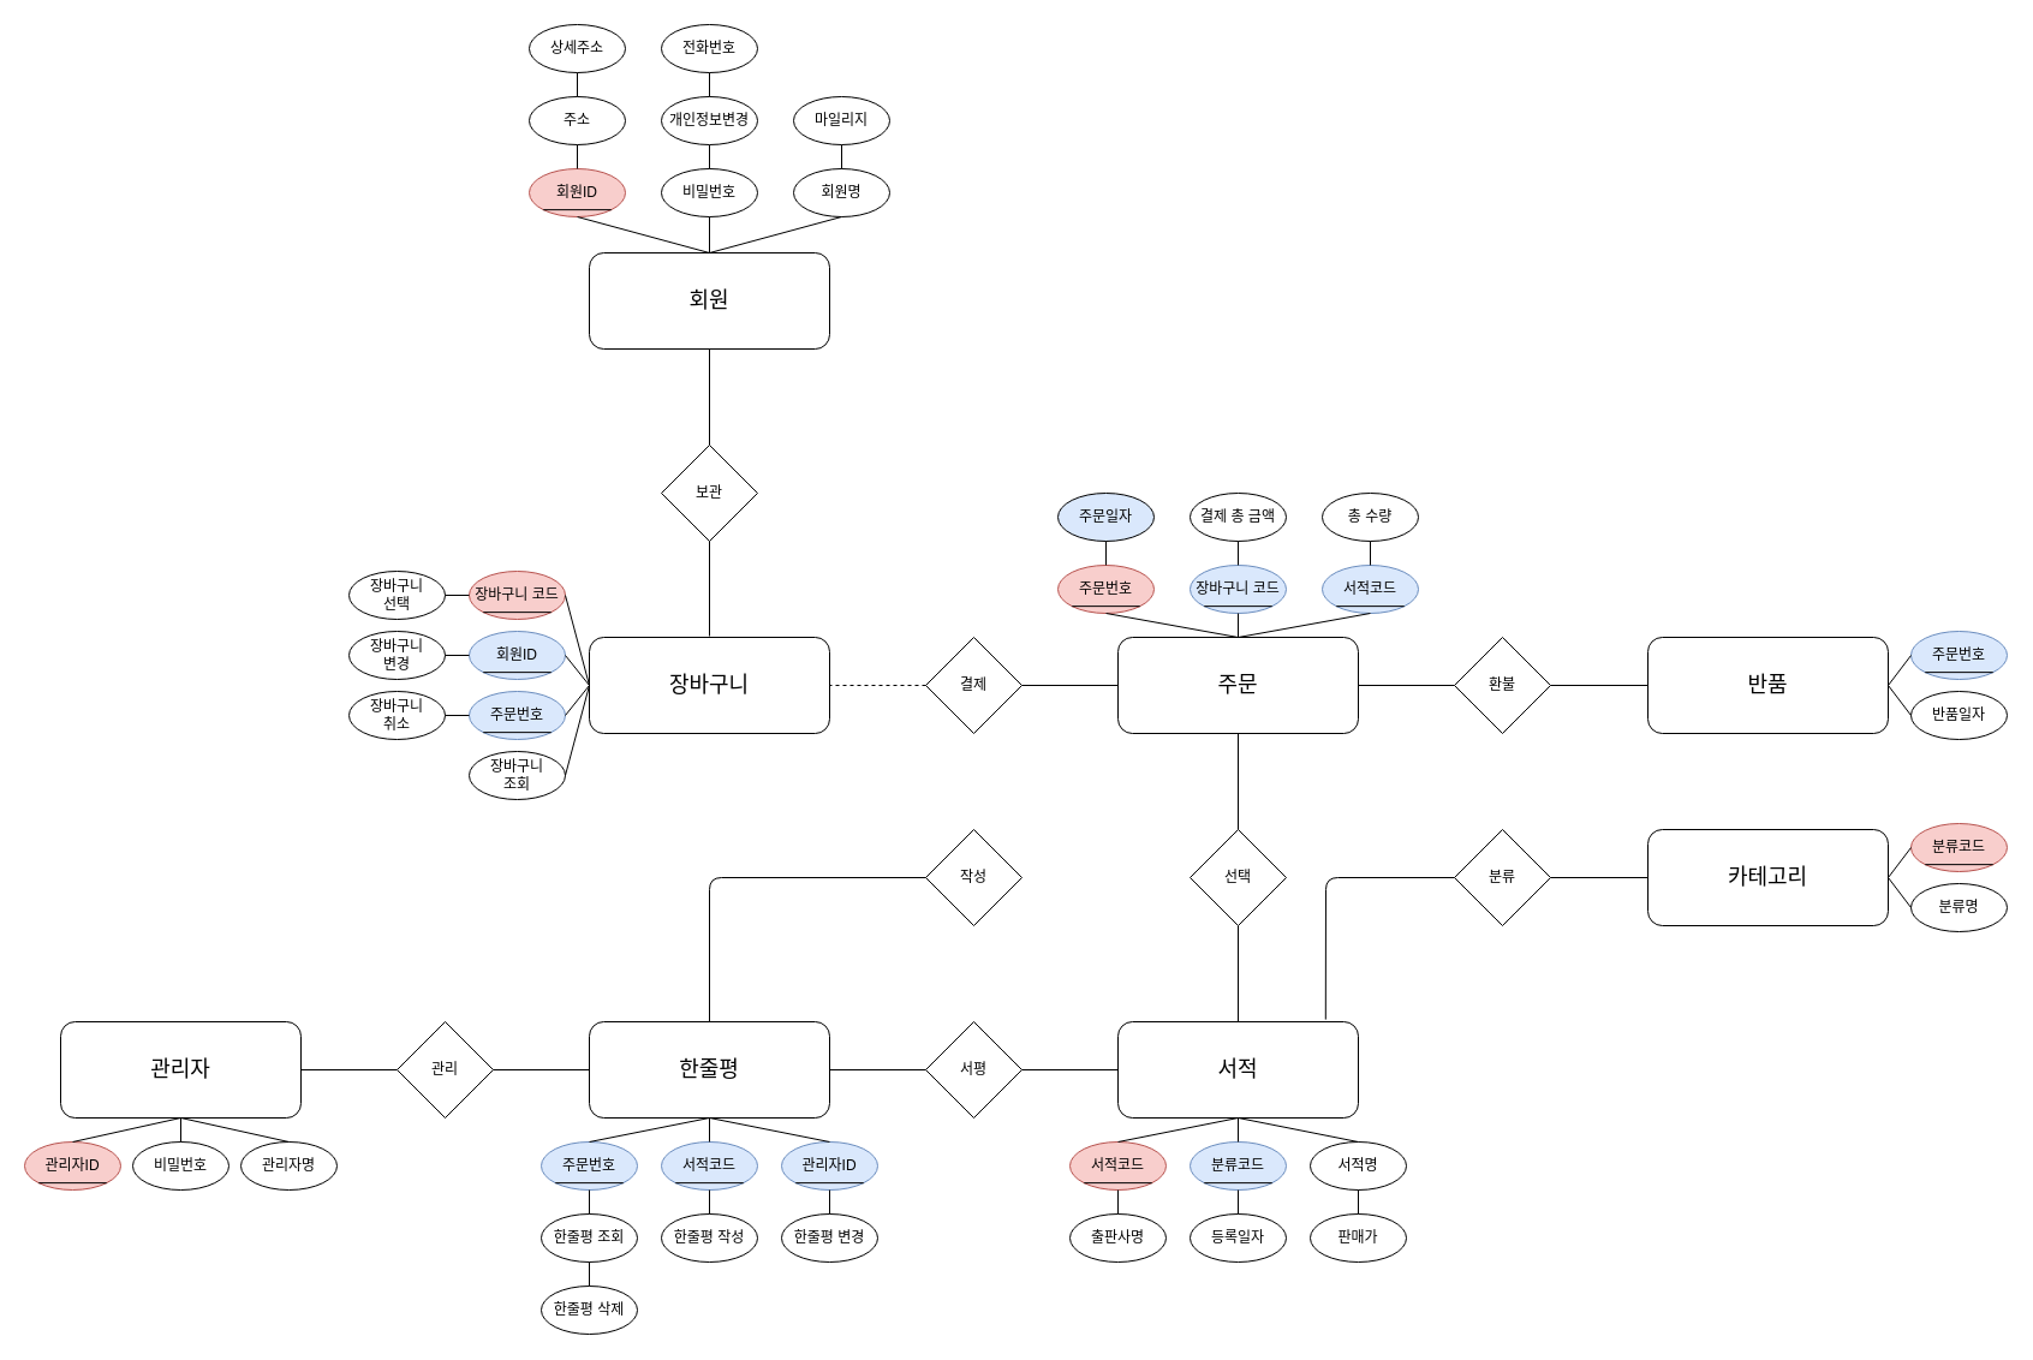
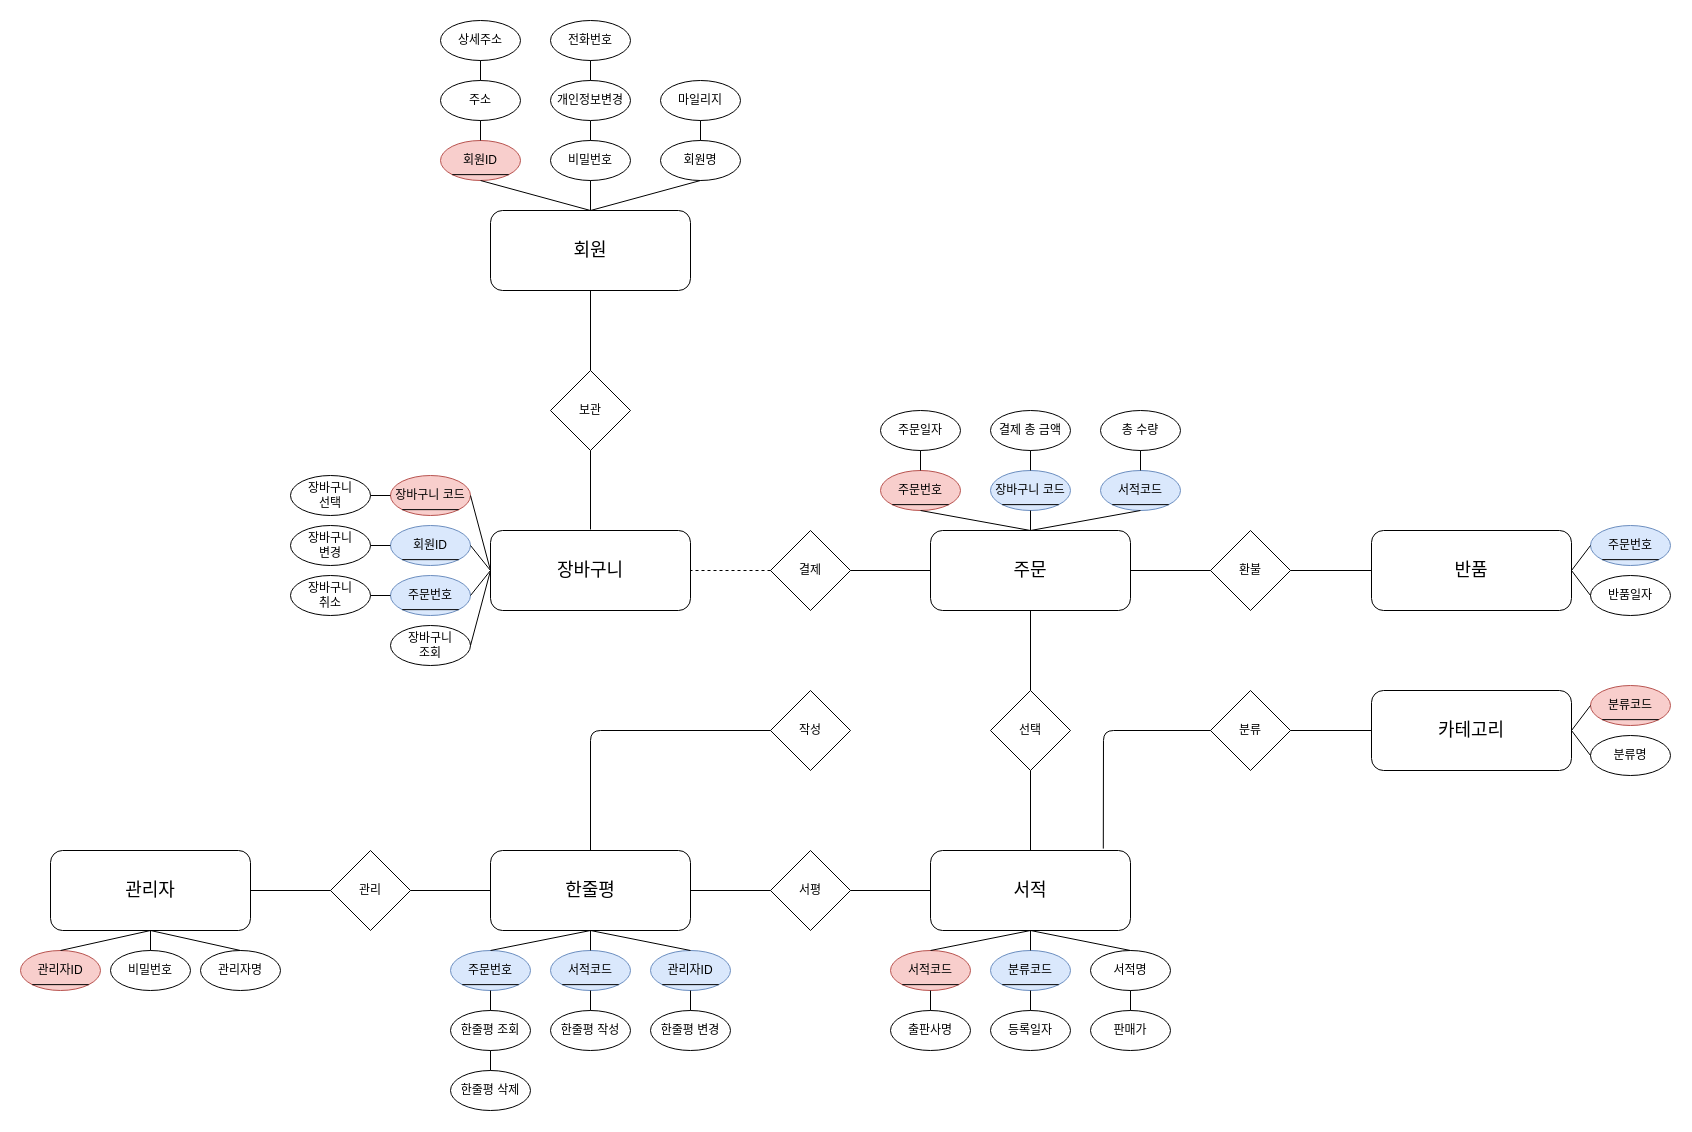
- <mxCell id="74" value="주문일자" style="ellipse;whiteSpace=wrap;html=1;fillColor=#dae8fc;" vertex="1" parent="1"><mxGeometry x="880" y="410" width="80" height="40" as="geometry" /></mxCell>
+ <mxCell id="74" value="주문일자" style="ellipse;whiteSpace=wrap;html=1;" vertex="1" parent="1"><mxGeometry x="880" y="410" width="80" height="40" as="geometry" /></mxCell>
